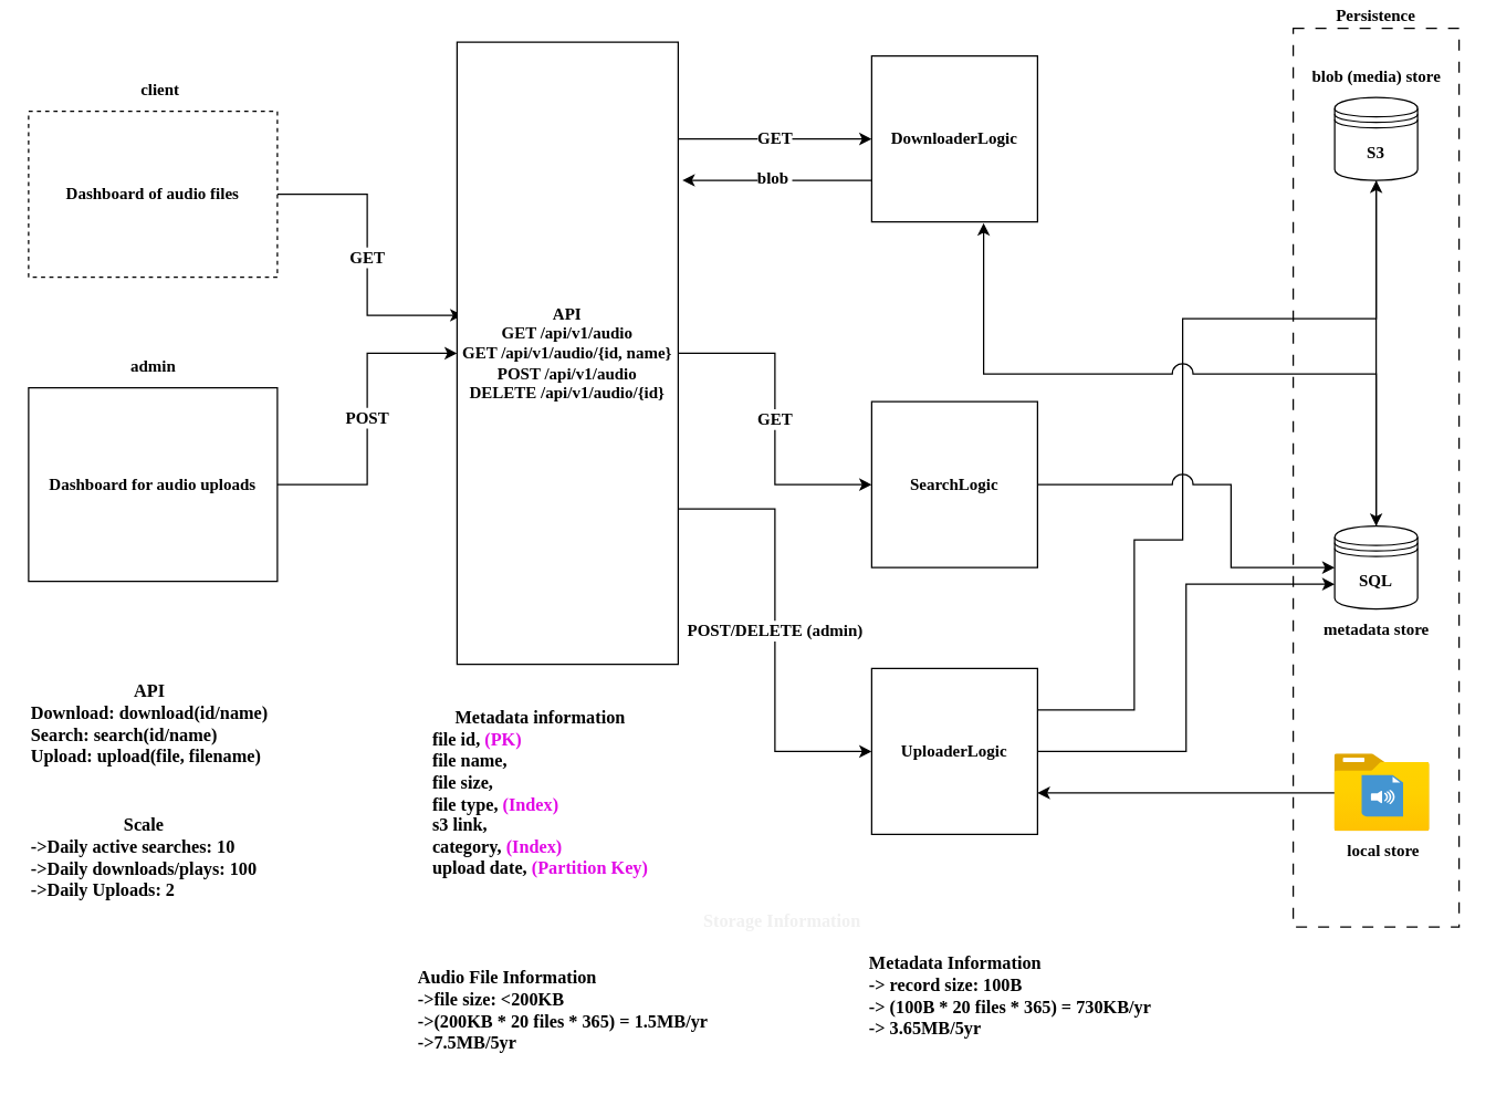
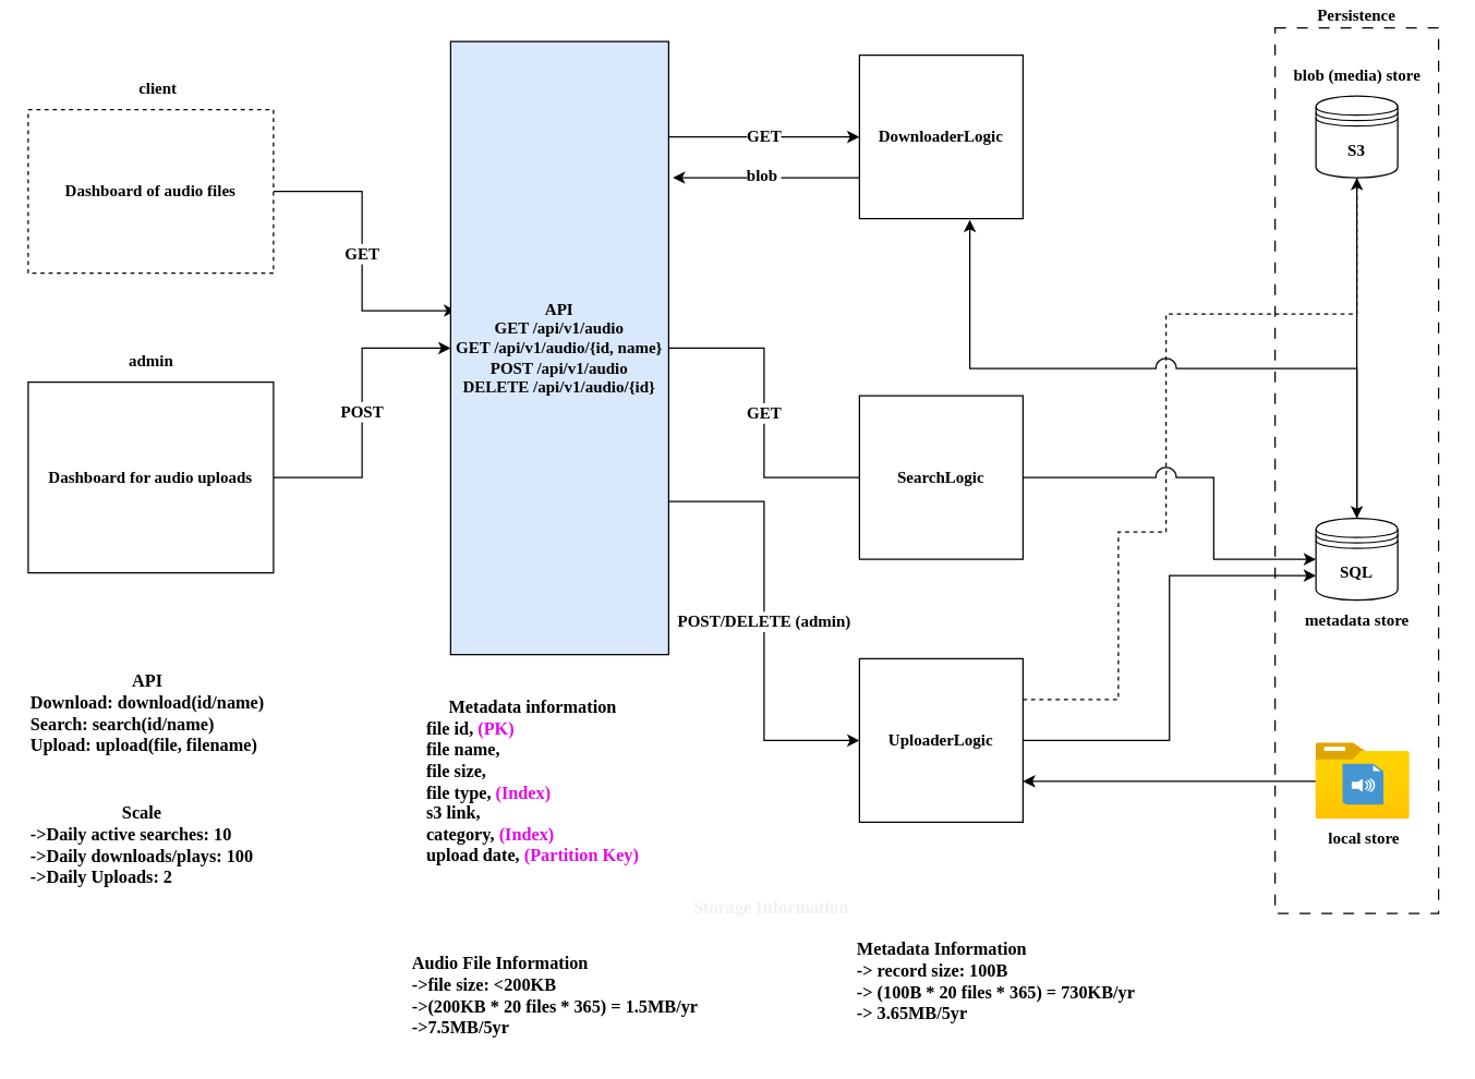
- <mxCell id="19" value="API&lt;br style=&quot;font-size: 12px;&quot;&gt;GET /api/v1/audio&lt;br style=&quot;font-size: 12px;&quot;&gt;GET /api/v1/audio/{id, name}&lt;br style=&quot;font-size: 12px;&quot;&gt;POST /api/v1/audio&lt;br&gt;DELETE /api/v1/audio/{id}" style="whiteSpace=wrap;html=1;fontFamily=Comic Sans MS;fontSize=12;fontStyle=1" parent="1" vertex="1"><mxGeometry x="330" y="30" width="160" height="450" as="geometry" /></mxCell>
+ <mxCell id="19" value="API&lt;br style=&quot;font-size: 12px;&quot;&gt;GET /api/v1/audio&lt;br style=&quot;font-size: 12px;&quot;&gt;GET /api/v1/audio/{id, name}&lt;br style=&quot;font-size: 12px;&quot;&gt;POST /api/v1/audio&lt;br&gt;DELETE /api/v1/audio/{id}" style="whiteSpace=wrap;html=1;fontFamily=Comic Sans MS;fontSize=12;fontStyle=1;fillColor=#dae8fc;" parent="1" vertex="1"><mxGeometry x="330" y="30" width="160" height="450" as="geometry" /></mxCell>
- <mxCell id="18" value="GET" style="edgeStyle=orthogonalEdgeStyle;rounded=0;orthogonalLoop=1;jettySize=auto;html=1;entryX=0;entryY=0.5;entryDx=0;entryDy=0;fontFamily=Comic Sans MS;fontSize=12;fontStyle=1" parent="1" source="19" target="29" edge="1"><mxGeometry relative="1" as="geometry" /></mxCell>
+ <mxCell id="18" value="GET" style="edgeStyle=orthogonalEdgeStyle;rounded=0;orthogonalLoop=1;jettySize=auto;html=1;entryX=0;entryY=0.5;entryDx=0;entryDy=0;fontFamily=Comic Sans MS;fontSize=12;fontStyle=1;endArrow=none;" parent="1" source="19" target="29" edge="1"><mxGeometry relative="1" as="geometry" /></mxCell>
- <mxCell id="2" style="edgeStyle=orthogonalEdgeStyle;rounded=0;orthogonalLoop=1;jettySize=auto;html=1;exitX=1;exitY=0.25;exitDx=0;exitDy=0;entryX=0.5;entryY=1;entryDx=0;entryDy=0;fontFamily=Comic Sans MS;fontSize=12;fontStyle=1" parent="1" source="4" target="7" edge="1"><mxGeometry relative="1" as="geometry"><Array as="points"><mxPoint x="820" y="513" /><mxPoint x="820" y="390" /><mxPoint x="855" y="390" /><mxPoint x="855" y="230" /><mxPoint x="995" y="230" /></Array></mxGeometry></mxCell>
+ <mxCell id="2" style="edgeStyle=orthogonalEdgeStyle;rounded=0;orthogonalLoop=1;jettySize=auto;html=1;exitX=1;exitY=0.25;exitDx=0;exitDy=0;entryX=0.5;entryY=1;entryDx=0;entryDy=0;fontFamily=Comic Sans MS;fontSize=12;fontStyle=1;dashed=1;" parent="1" source="4" target="7" edge="1"><mxGeometry relative="1" as="geometry"><Array as="points"><mxPoint x="820" y="513" /><mxPoint x="820" y="390" /><mxPoint x="855" y="390" /><mxPoint x="855" y="230" /><mxPoint x="995" y="230" /></Array></mxGeometry></mxCell>
